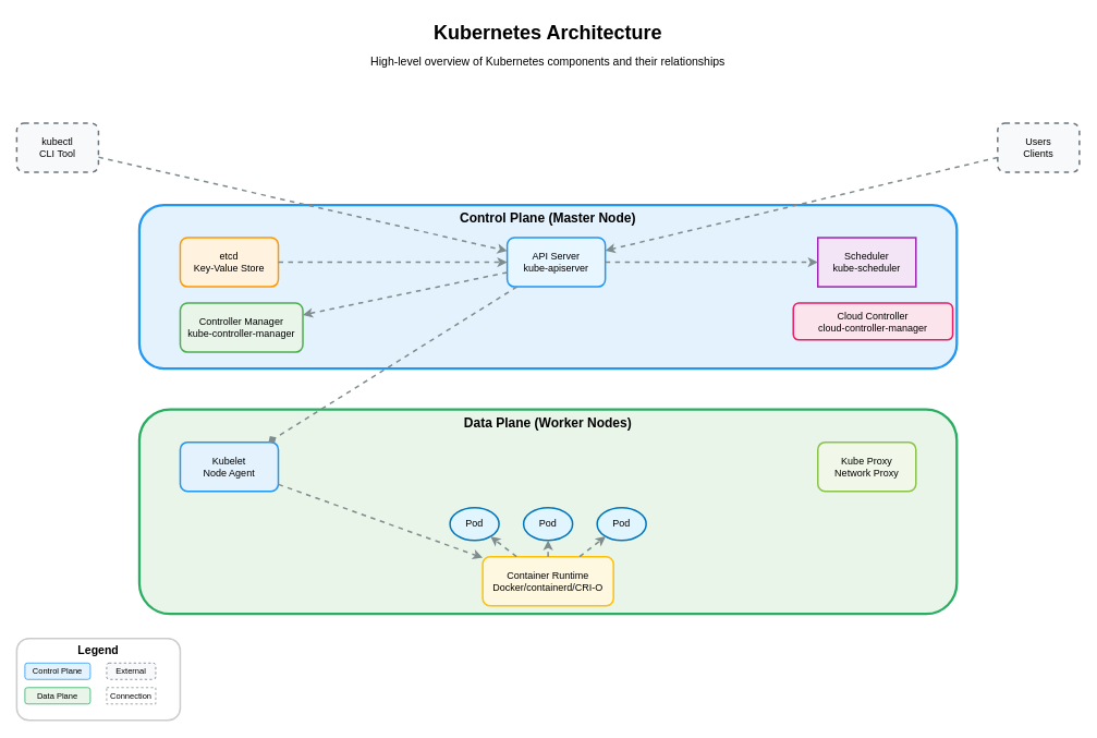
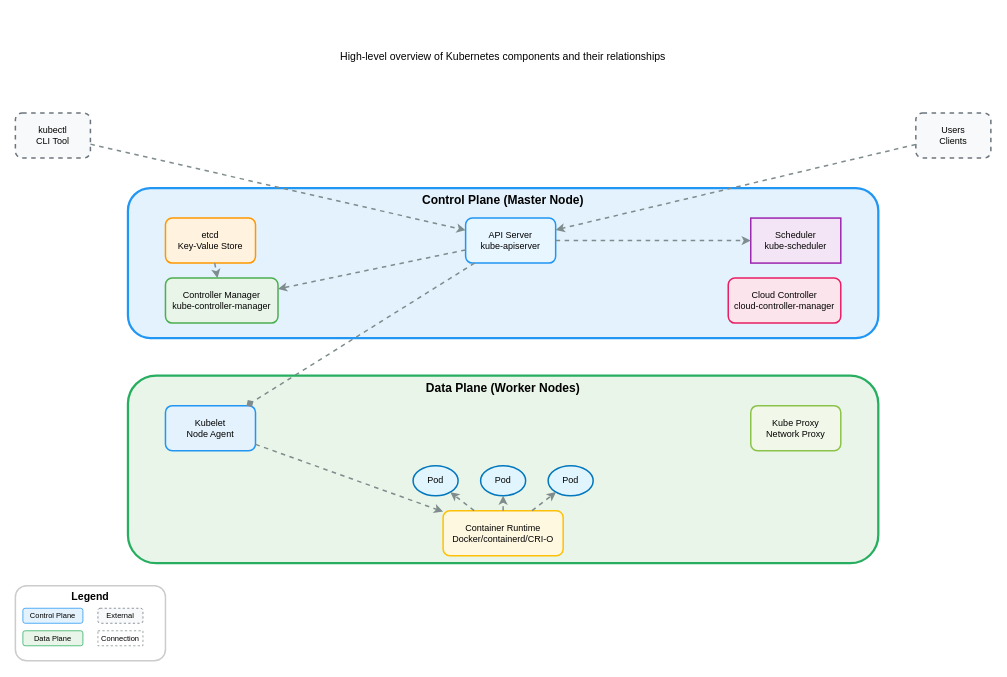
- <mxCell id="2" value="Kubernetes Architecture" style="text;html=1;strokeColor=none;fillColor=none;align=center;verticalAlign=middle;whiteSpace=wrap;rounded=0;fontSize=24;fontStyle=1;" vertex="1" parent="1"><mxGeometry x="470" y="20" width="400" height="40" as="geometry" /></mxCell>
- <mxCell id="21" value="" style="endArrow=classic;html=1;rounded=0;strokeColor=#7f8c8d;strokeWidth=2;dashed=1;" edge="1" parent="1" source="8" target="7"><mxGeometry width="50" height="50" relative="1" as="geometry"><mxPoint x="340" y="320" as="sourcePoint" /><mxPoint x="620" y="320" as="targetPoint" /></mxGeometry></mxCell>
+ <mxCell id="21" value="" style="endArrow=classic;html=1;rounded=0;strokeColor=#7f8c8d;strokeWidth=2;dashed=1;" edge="1" parent="1" source="8" target="10"><mxGeometry width="50" height="50" relative="1" as="geometry"><mxPoint x="340" y="320" as="sourcePoint" /><mxPoint x="620" y="320" as="targetPoint" /></mxGeometry></mxCell>
- <mxCell id="11" value="Cloud Controller&#10;cloud-controller-manager" style="rounded=1;whiteSpace=wrap;html=1;fillColor=#fce4ec;strokeColor=#e91e63;strokeWidth=2;" vertex="1" parent="1"><mxGeometry x="970" y="370" width="195" height="45" as="geometry" /></mxCell>
+ <mxCell id="11" value="Cloud Controller&#10;cloud-controller-manager" style="rounded=1;whiteSpace=wrap;html=1;fillColor=#fce4ec;strokeColor=#e91e63;strokeWidth=2;" vertex="1" parent="1"><mxGeometry x="970" y="370" width="150" height="60" as="geometry" /></mxCell>
